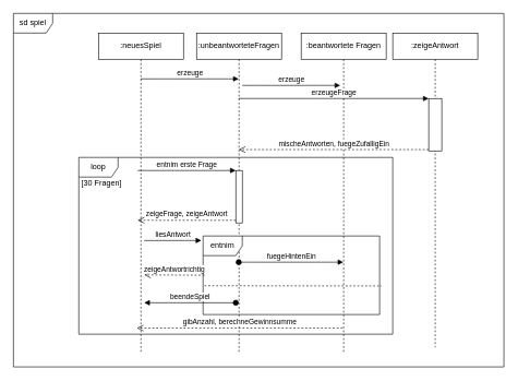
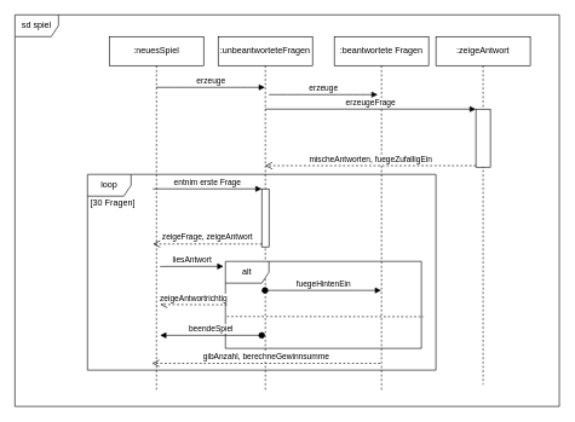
- <mxCell id="17" value="entnim" style="shape=umlFrame;whiteSpace=wrap;html=1;labelBackgroundColor=#FFFFFF;" vertex="1" parent="1"><mxGeometry x="310" y="360" width="270" height="120" as="geometry" /></mxCell>
+ <mxCell id="17" value="alt" style="shape=umlFrame;whiteSpace=wrap;html=1;labelBackgroundColor=#FFFFFF;" vertex="1" parent="1"><mxGeometry x="310" y="360" width="270" height="120" as="geometry" /></mxCell>
